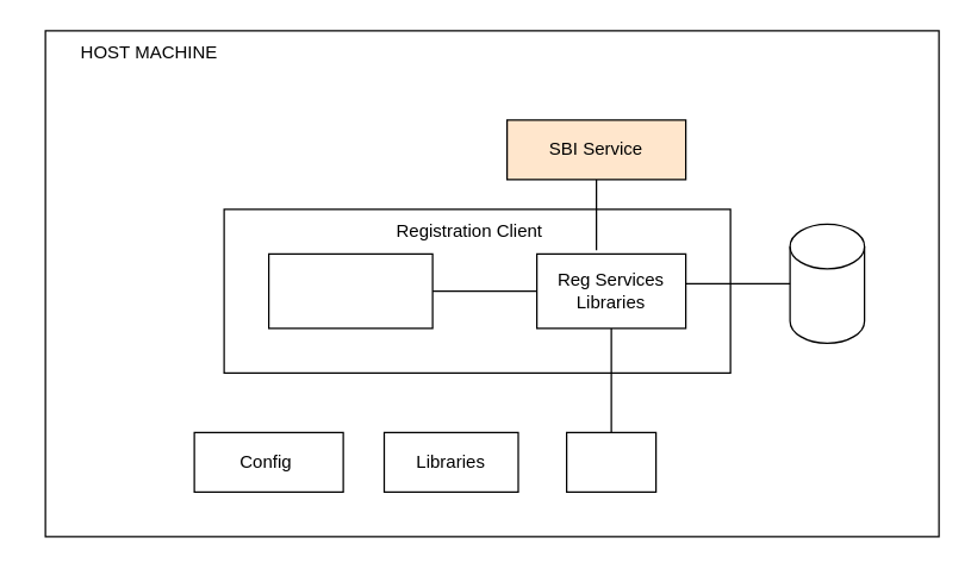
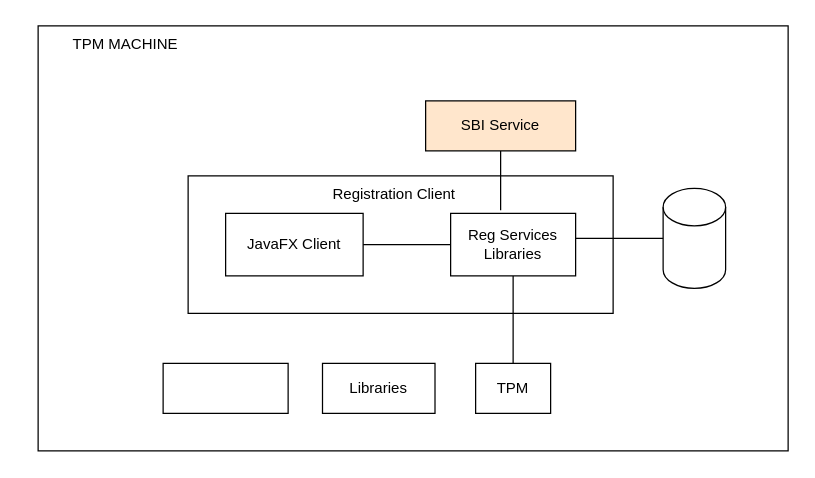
- <mxCell id="13" value="HOST MACHINE" style="text;html=1;strokeColor=none;fillColor=none;align=center;verticalAlign=middle;whiteSpace=wrap;rounded=0;" vertex="1" parent="1"><mxGeometry x="20" y="20" width="160" height="30" as="geometry" /></mxCell>
+ <mxCell id="13" value="TPM MACHINE" style="text;html=1;strokeColor=none;fillColor=none;align=center;verticalAlign=middle;whiteSpace=wrap;rounded=0;" vertex="1" parent="1"><mxGeometry x="20" y="20" width="160" height="30" as="geometry" /></mxCell>
+ <mxCell id="6" value="JavaFX Client" style="text;html=1;strokeColor=none;fillColor=none;align=center;verticalAlign=middle;whiteSpace=wrap;rounded=0;" vertex="1" parent="1"><mxGeometry x="190" y="180" width="90" height="30" as="geometry" /></mxCell>
- <mxCell id="21" value="Config&amp;nbsp;" style="text;html=1;strokeColor=none;fillColor=none;align=center;verticalAlign=middle;whiteSpace=wrap;rounded=0;" vertex="1" parent="1"><mxGeometry x="150" y="295" width="60" height="30" as="geometry" /></mxCell>
+ <mxCell id="17" value="TPM" style="text;html=1;strokeColor=none;fillColor=none;align=center;verticalAlign=middle;whiteSpace=wrap;rounded=0;" vertex="1" parent="1"><mxGeometry x="380" y="295" width="60" height="30" as="geometry" /></mxCell>
